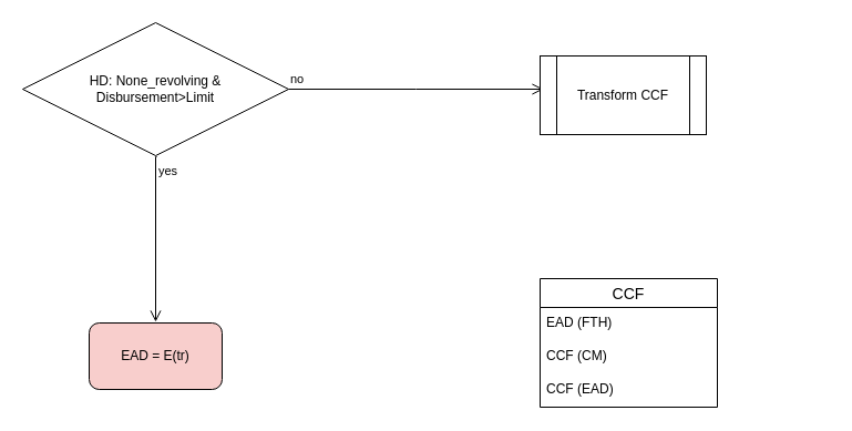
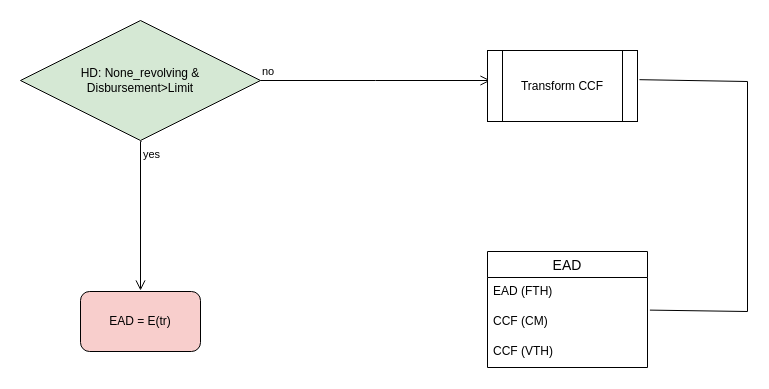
- <mxCell id="2" value="HD: None_revolving &amp;amp;&lt;br&gt;Disbursement&amp;gt;Limit" style="rhombus;whiteSpace=wrap;html=1;" vertex="1" parent="1"><mxGeometry x="20" y="20" width="240" height="120" as="geometry" /></mxCell>
+ <mxCell id="2" value="HD: None_revolving &amp;amp;&lt;br&gt;Disbursement&amp;gt;Limit" style="rhombus;whiteSpace=wrap;html=1;fillColor=#d5e8d4;" vertex="1" parent="1"><mxGeometry x="20" y="20" width="240" height="120" as="geometry" /></mxCell>
+ <mxCell id="6" value="" style="endArrow=none;html=1;rounded=0;entryX=1.013;entryY=0.411;entryDx=0;entryDy=0;entryPerimeter=0;exitX=1.015;exitY=0.087;exitDx=0;exitDy=0;exitPerimeter=0;" edge="1" parent="1" source="9" target="5"><mxGeometry width="50" height="50" relative="1" as="geometry"><mxPoint x="567" y="251" as="sourcePoint" /><mxPoint x="567" y="121" as="targetPoint" /><Array as="points"><mxPoint x="747" y="311" /><mxPoint x="747" y="81" /></Array></mxGeometry></mxCell>
- <mxCell id="7" value="CCF" style="swimlane;fontStyle=0;childLayout=stackLayout;horizontal=1;startSize=26;horizontalStack=0;resizeParent=1;resizeParentMax=0;resizeLast=0;collapsible=1;marginBottom=0;align=center;fontSize=14;" vertex="1" parent="1"><mxGeometry x="487" y="251" width="160" height="116" as="geometry" /></mxCell>
+ <mxCell id="7" value="EAD" style="swimlane;fontStyle=0;childLayout=stackLayout;horizontal=1;startSize=26;horizontalStack=0;resizeParent=1;resizeParentMax=0;resizeLast=0;collapsible=1;marginBottom=0;align=center;fontSize=14;" vertex="1" parent="1"><mxGeometry x="487" y="251" width="160" height="116" as="geometry" /></mxCell>
- <mxCell id="10" value="CCF (EAD)" style="text;strokeColor=none;fillColor=none;spacingLeft=4;spacingRight=4;overflow=hidden;rotatable=0;points=[[0,0.5],[1,0.5]];portConstraint=eastwest;fontSize=12;whiteSpace=wrap;html=1;" vertex="1" parent="7"><mxGeometry y="86" width="160" height="30" as="geometry" /></mxCell>
+ <mxCell id="10" value="CCF (VTH)" style="text;strokeColor=none;fillColor=none;spacingLeft=4;spacingRight=4;overflow=hidden;rotatable=0;points=[[0,0.5],[1,0.5]];portConstraint=eastwest;fontSize=12;whiteSpace=wrap;html=1;" vertex="1" parent="7"><mxGeometry y="86" width="160" height="30" as="geometry" /></mxCell>
